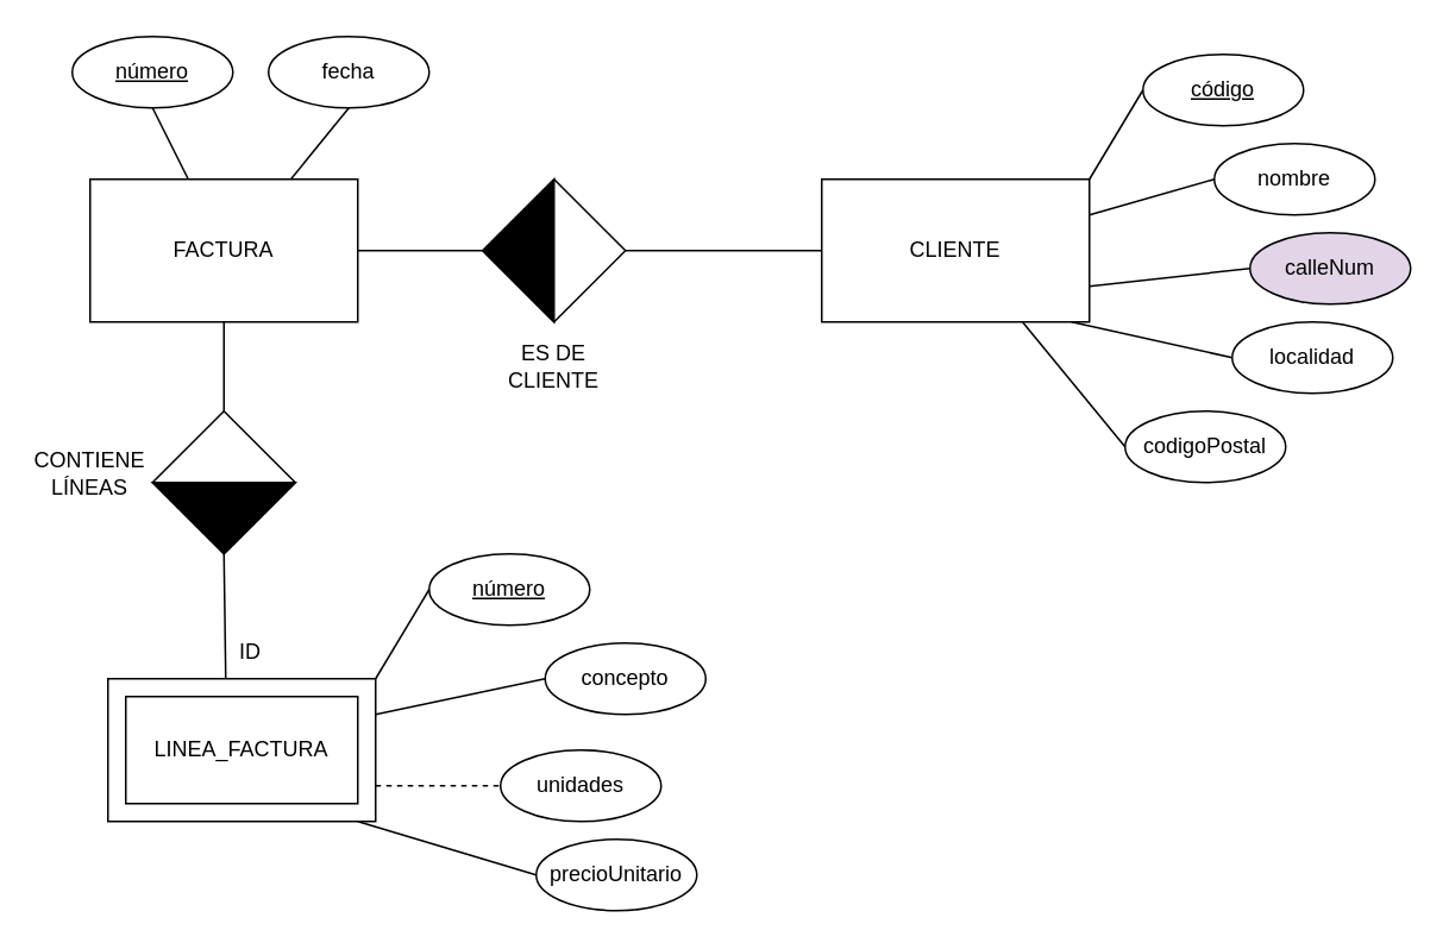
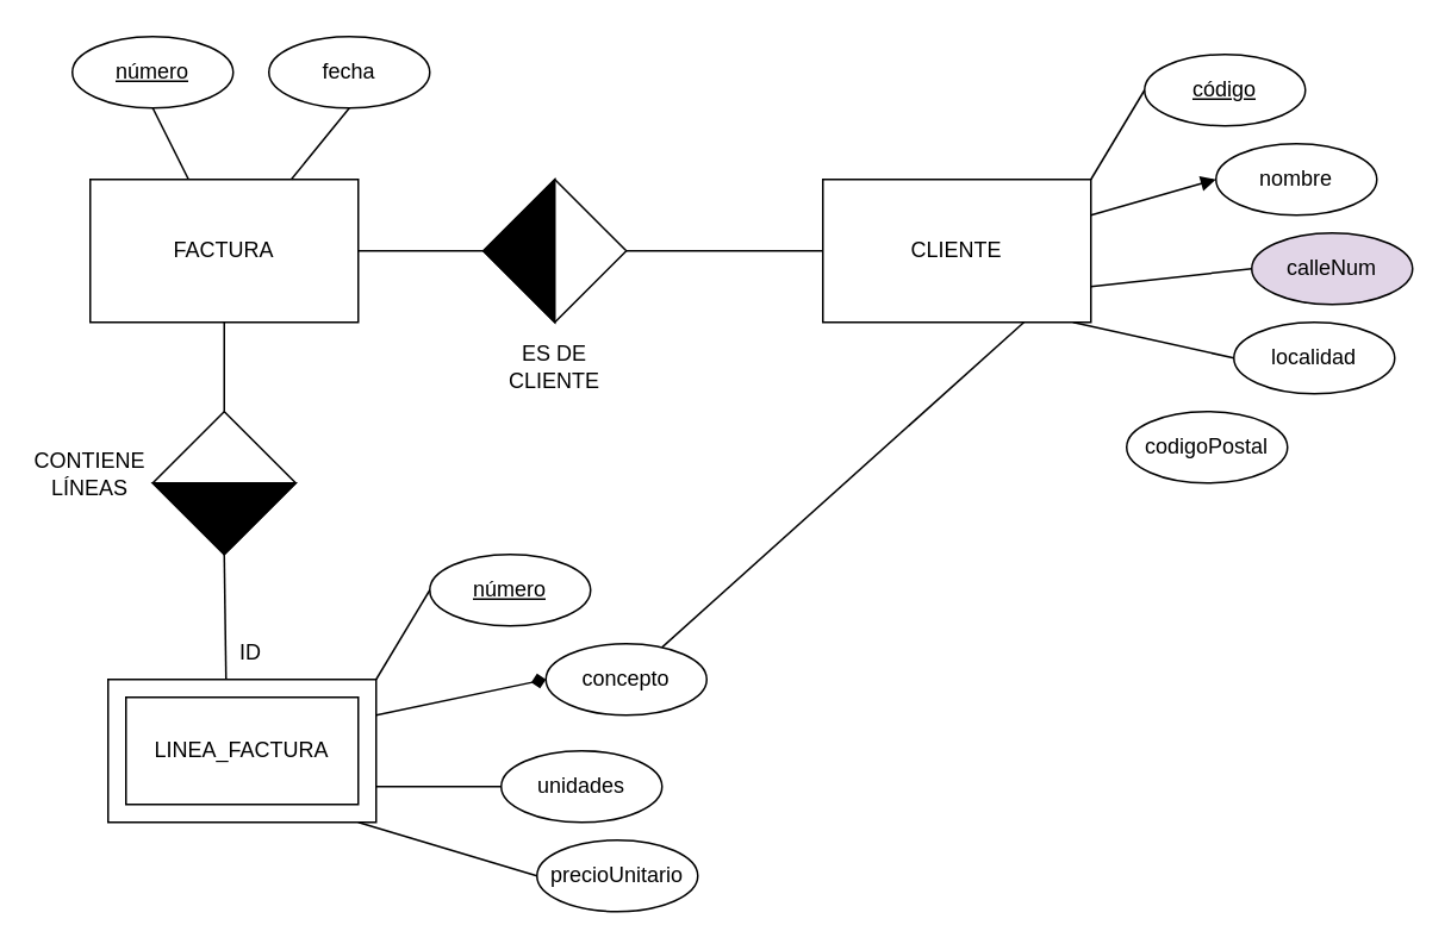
- <mxCell id="11" value="" style="endArrow=none;html=1;rounded=0;entryX=0;entryY=0.5;entryDx=0;entryDy=0;exitX=1;exitY=0.25;exitDx=0;exitDy=0;" parent="1" source="7" target="10" edge="1"><mxGeometry width="50" height="50" relative="1" as="geometry"><mxPoint x="650" y="150" as="sourcePoint" /><mxPoint x="730" y="240" as="targetPoint" /></mxGeometry></mxCell>
+ <mxCell id="11" value="" style="endArrow=block;html=1;rounded=0;entryX=0;entryY=0.5;entryDx=0;entryDy=0;exitX=1;exitY=0.25;exitDx=0;exitDy=0;" parent="1" source="7" target="10" edge="1"><mxGeometry width="50" height="50" relative="1" as="geometry"><mxPoint x="650" y="150" as="sourcePoint" /><mxPoint x="730" y="240" as="targetPoint" /></mxGeometry></mxCell>
- <mxCell id="17" value="" style="endArrow=none;html=1;rounded=0;entryX=0;entryY=0.5;entryDx=0;entryDy=0;exitX=0.75;exitY=1;exitDx=0;exitDy=0;" parent="1" source="7" target="16" edge="1"><mxGeometry width="50" height="50" relative="1" as="geometry"><mxPoint x="600" y="360" as="sourcePoint" /><mxPoint x="720" y="480" as="targetPoint" /></mxGeometry></mxCell>
+ <mxCell id="17" value="" style="endArrow=none;html=1;rounded=0;exitX=0.75;exitY=1;exitDx=0;exitDy=0;" parent="1" source="7" target="23" edge="1"><mxGeometry width="50" height="50" relative="1" as="geometry"><mxPoint x="600" y="360" as="sourcePoint" /><mxPoint x="720" y="480" as="targetPoint" /></mxGeometry></mxCell>
- <mxCell id="24" value="" style="endArrow=none;html=1;rounded=0;entryX=0;entryY=0.5;entryDx=0;entryDy=0;exitX=1;exitY=0.25;exitDx=0;exitDy=0;" parent="1" source="20" target="23" edge="1"><mxGeometry width="50" height="50" relative="1" as="geometry"><mxPoint x="250" y="430" as="sourcePoint" /><mxPoint x="330" y="520" as="targetPoint" /></mxGeometry></mxCell>
+ <mxCell id="24" value="" style="endArrow=diamond;html=1;rounded=0;entryX=0;entryY=0.5;entryDx=0;entryDy=0;exitX=1;exitY=0.25;exitDx=0;exitDy=0;" parent="1" source="20" target="23" edge="1"><mxGeometry width="50" height="50" relative="1" as="geometry"><mxPoint x="250" y="430" as="sourcePoint" /><mxPoint x="330" y="520" as="targetPoint" /></mxGeometry></mxCell>
- <mxCell id="26" value="" style="endArrow=none;html=1;rounded=0;entryX=0;entryY=0.5;entryDx=0;entryDy=0;exitX=1;exitY=0.75;exitDx=0;exitDy=0;dashed=1;" parent="1" source="20" target="25" edge="1"><mxGeometry width="50" height="50" relative="1" as="geometry"><mxPoint x="220" y="410" as="sourcePoint" /><mxPoint x="340" y="530" as="targetPoint" /></mxGeometry></mxCell>
+ <mxCell id="26" value="" style="endArrow=none;html=1;rounded=0;entryX=0;entryY=0.5;entryDx=0;entryDy=0;exitX=1;exitY=0.75;exitDx=0;exitDy=0;" parent="1" source="20" target="25" edge="1"><mxGeometry width="50" height="50" relative="1" as="geometry"><mxPoint x="220" y="410" as="sourcePoint" /><mxPoint x="340" y="530" as="targetPoint" /></mxGeometry></mxCell>
